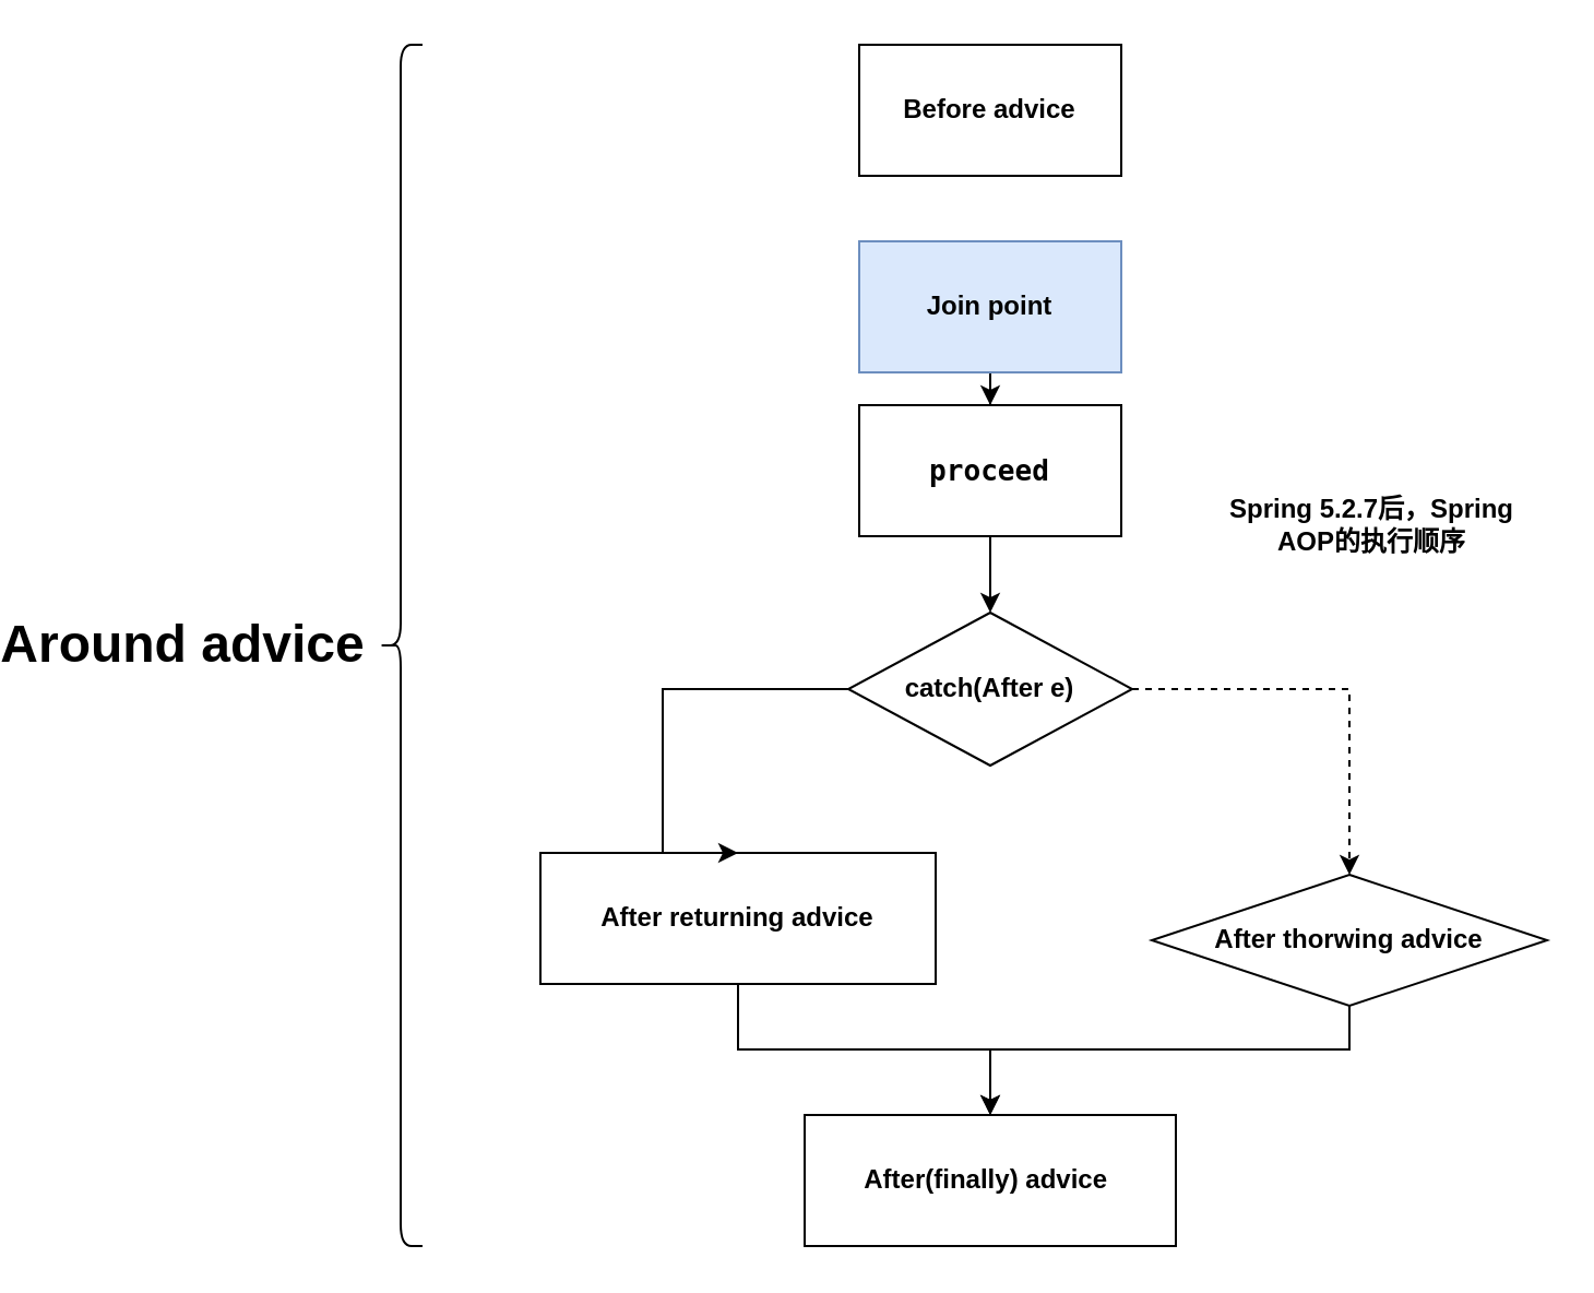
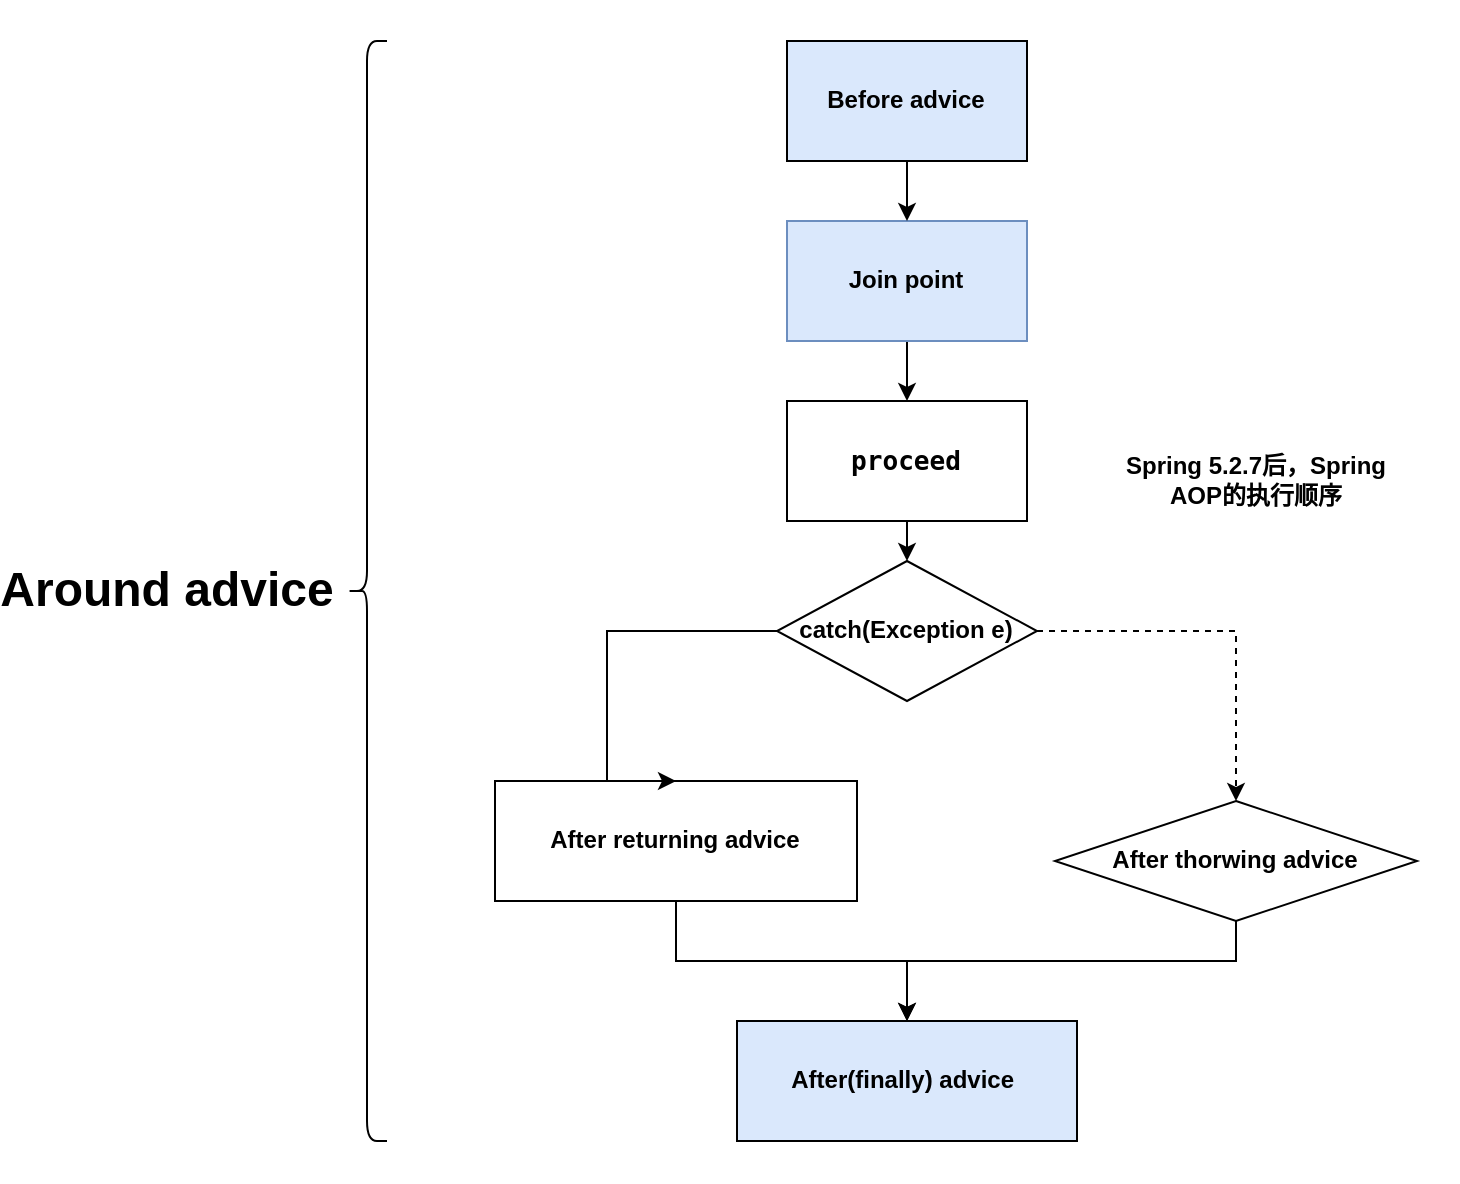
- <mxCell id="5" value="&lt;b&gt;Before advice&lt;/b&gt;" style="rounded=0;whiteSpace=wrap;html=1;" vertex="1" parent="1"><mxGeometry x="380" y="20" width="120" height="60" as="geometry" /></mxCell>
+ <mxCell id="5" value="&lt;b&gt;Before advice&lt;/b&gt;" style="rounded=0;whiteSpace=wrap;html=1;fillColor=#dae8fc;" vertex="1" parent="1"><mxGeometry x="380" y="20" width="120" height="60" as="geometry" /></mxCell>
+ <mxCell id="4" style="edgeStyle=orthogonalEdgeStyle;rounded=0;orthogonalLoop=1;jettySize=auto;html=1;exitX=0.5;exitY=1;exitDx=0;exitDy=0;" edge="1" parent="1" source="5" target="3"><mxGeometry relative="1" as="geometry" /></mxCell>
- <mxCell id="7" value="&lt;pre style=&quot;background-color: rgb(255 , 255 , 255) ; font-family: &amp;#34;jetbrains mono&amp;#34; , monospace ; font-size: 9.8pt&quot;&gt;&lt;b&gt;proceed&lt;/b&gt;&lt;/pre&gt;" style="rounded=0;whiteSpace=wrap;html=1;" vertex="1" parent="1"><mxGeometry x="380" y="185" width="120" height="60" as="geometry" /></mxCell>
+ <mxCell id="7" value="&lt;pre style=&quot;background-color: rgb(255 , 255 , 255) ; font-family: &amp;#34;jetbrains mono&amp;#34; , monospace ; font-size: 9.8pt&quot;&gt;&lt;b&gt;proceed&lt;/b&gt;&lt;/pre&gt;" style="rounded=0;whiteSpace=wrap;html=1;" vertex="1" parent="1"><mxGeometry x="380" y="200" width="120" height="60" as="geometry" /></mxCell>
- <mxCell id="14" value="&lt;b&gt;catch(After e)&lt;/b&gt;" style="rhombus;whiteSpace=wrap;html=1;" vertex="1" parent="1"><mxGeometry x="375" y="280" width="130" height="70" as="geometry" /></mxCell>
+ <mxCell id="14" value="&lt;b&gt;catch(Exception e)&lt;/b&gt;" style="rhombus;whiteSpace=wrap;html=1;" vertex="1" parent="1"><mxGeometry x="375" y="280" width="130" height="70" as="geometry" /></mxCell>
- <mxCell id="15" value="&lt;b&gt;After(finally) advice&amp;nbsp;&lt;/b&gt;" style="rounded=0;whiteSpace=wrap;html=1;" vertex="1" parent="1"><mxGeometry x="355" y="510" width="170" height="60" as="geometry" /></mxCell>
+ <mxCell id="15" value="&lt;b&gt;After(finally) advice&amp;nbsp;&lt;/b&gt;" style="rounded=0;whiteSpace=wrap;html=1;fillColor=#dae8fc;" vertex="1" parent="1"><mxGeometry x="355" y="510" width="170" height="60" as="geometry" /></mxCell>
